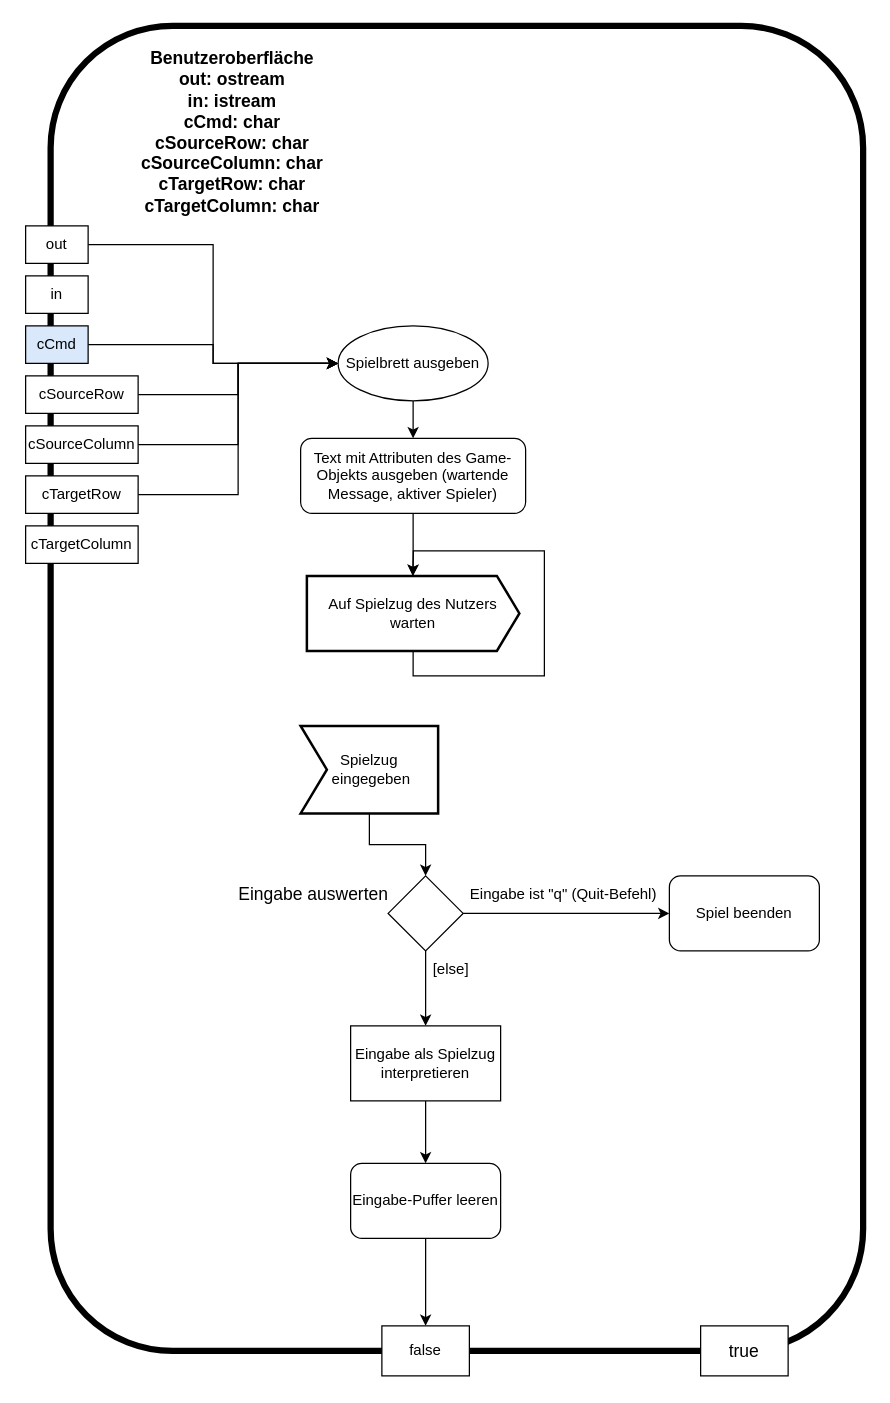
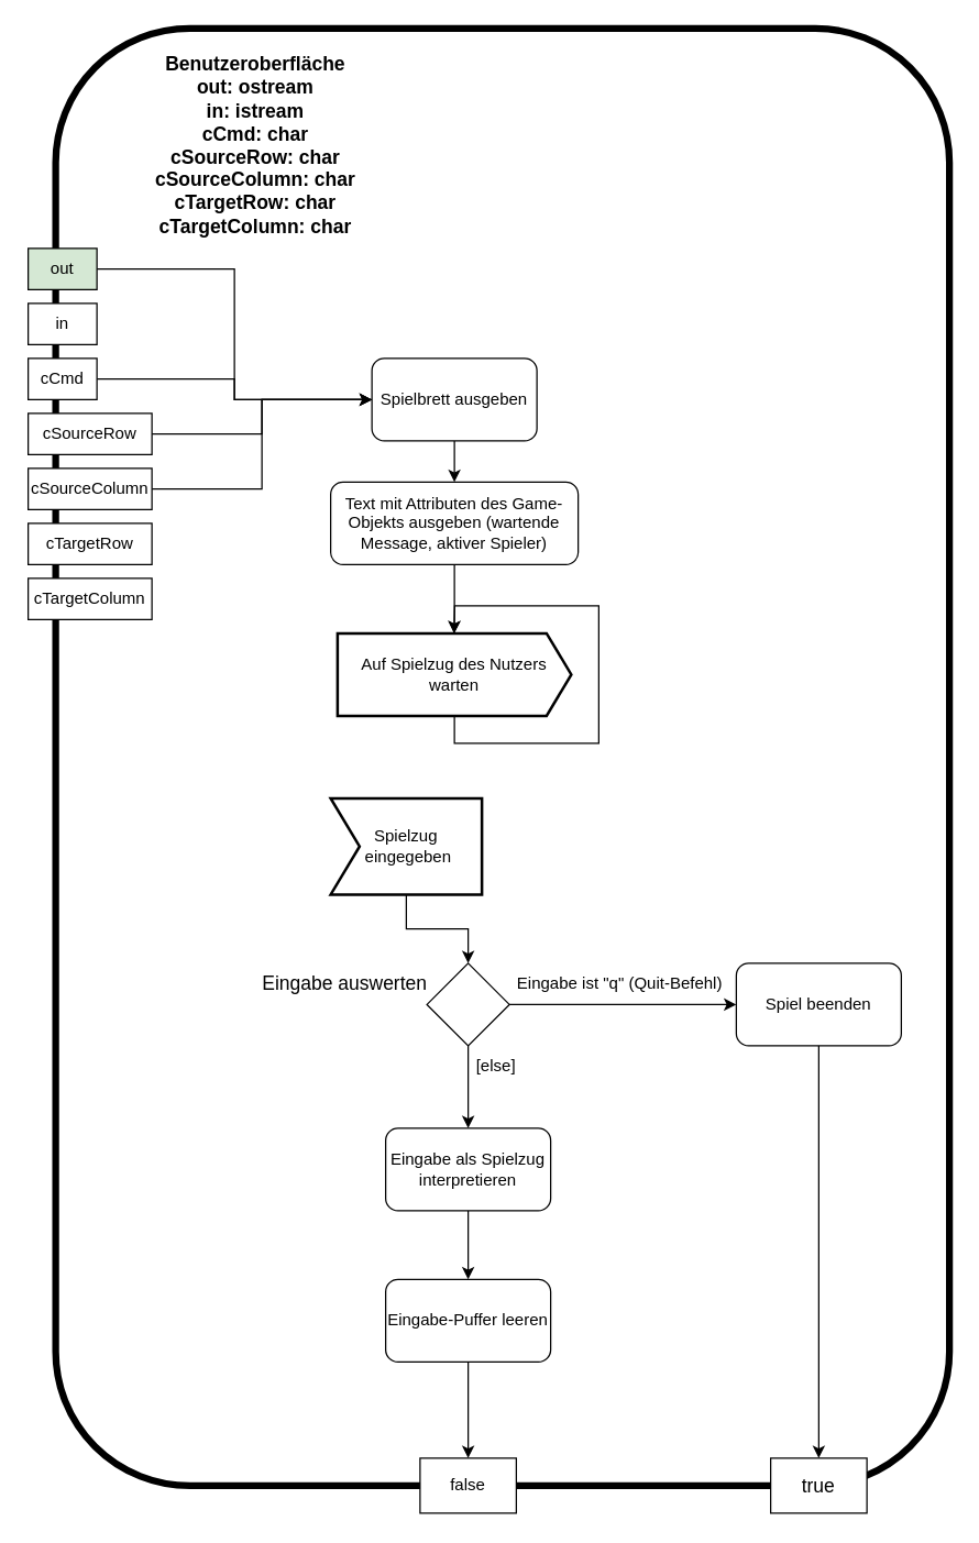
- <mxCell id="4" value="out" style="rounded=0;whiteSpace=wrap;html=1;" parent="1" vertex="1"><mxGeometry x="20" y="180" width="50" height="30" as="geometry" /></mxCell>
+ <mxCell id="4" value="out" style="rounded=0;whiteSpace=wrap;html=1;fillColor=#d5e8d4;" parent="1" vertex="1"><mxGeometry x="20" y="180" width="50" height="30" as="geometry" /></mxCell>
- <mxCell id="7" value="cCmd" style="rounded=0;whiteSpace=wrap;html=1;fillColor=#dae8fc;" parent="1" vertex="1"><mxGeometry x="20" y="260" width="50" height="30" as="geometry" /></mxCell>
+ <mxCell id="7" value="cCmd" style="rounded=0;whiteSpace=wrap;html=1;" parent="1" vertex="1"><mxGeometry x="20" y="260" width="50" height="30" as="geometry" /></mxCell>
- <mxCell id="6" style="edgeStyle=orthogonalEdgeStyle;rounded=0;orthogonalLoop=1;jettySize=auto;html=1;exitX=1;exitY=0.5;exitDx=0;exitDy=0;entryX=0;entryY=0.5;entryDx=0;entryDy=0;" parent="1" source="7" target="16" edge="1"><mxGeometry relative="1" as="geometry" /></mxCell>
+ <mxCell id="6" style="edgeStyle=orthogonalEdgeStyle;rounded=0;orthogonalLoop=1;jettySize=auto;html=1;exitX=1;exitY=0.5;exitDx=0;exitDy=0;entryX=0;entryY=0.5;entryDx=0;entryDy=0;endArrow=none;" parent="1" source="7" target="16" edge="1"><mxGeometry relative="1" as="geometry" /></mxCell>
- <mxCell id="16" value="Spielbrett ausgeben" style="ellipse;whiteSpace=wrap;html=1;" parent="1" vertex="1"><mxGeometry x="270" y="260" width="120" height="60" as="geometry" /></mxCell>
+ <mxCell id="16" value="Spielbrett ausgeben" style="rounded=1;whiteSpace=wrap;html=1;" parent="1" vertex="1"><mxGeometry x="270" y="260" width="120" height="60" as="geometry" /></mxCell>
- <mxCell id="12" style="edgeStyle=orthogonalEdgeStyle;rounded=0;orthogonalLoop=1;jettySize=auto;html=1;exitX=1;exitY=0.5;exitDx=0;exitDy=0;entryX=0;entryY=0.5;entryDx=0;entryDy=0;" parent="1" source="13" target="16" edge="1"><mxGeometry relative="1" as="geometry" /></mxCell>
- <mxCell id="31" value="Eingabe als Spielzug interpretieren" style="whiteSpace=wrap;html=1;rounded=0;" parent="1" vertex="1"><mxGeometry x="280" y="820" width="120" height="60" as="geometry" /></mxCell>
+ <mxCell id="31" value="Eingabe als Spielzug interpretieren" style="rounded=1;whiteSpace=wrap;html=1;" parent="1" vertex="1"><mxGeometry x="280" y="820" width="120" height="60" as="geometry" /></mxCell>
+ <mxCell id="28" style="edgeStyle=orthogonalEdgeStyle;rounded=0;orthogonalLoop=1;jettySize=auto;html=1;exitX=0.5;exitY=1;exitDx=0;exitDy=0;entryX=0.5;entryY=0;entryDx=0;entryDy=0;" edge="1" parent="1" source="29" target="36"><mxGeometry relative="1" as="geometry" /></mxCell>
